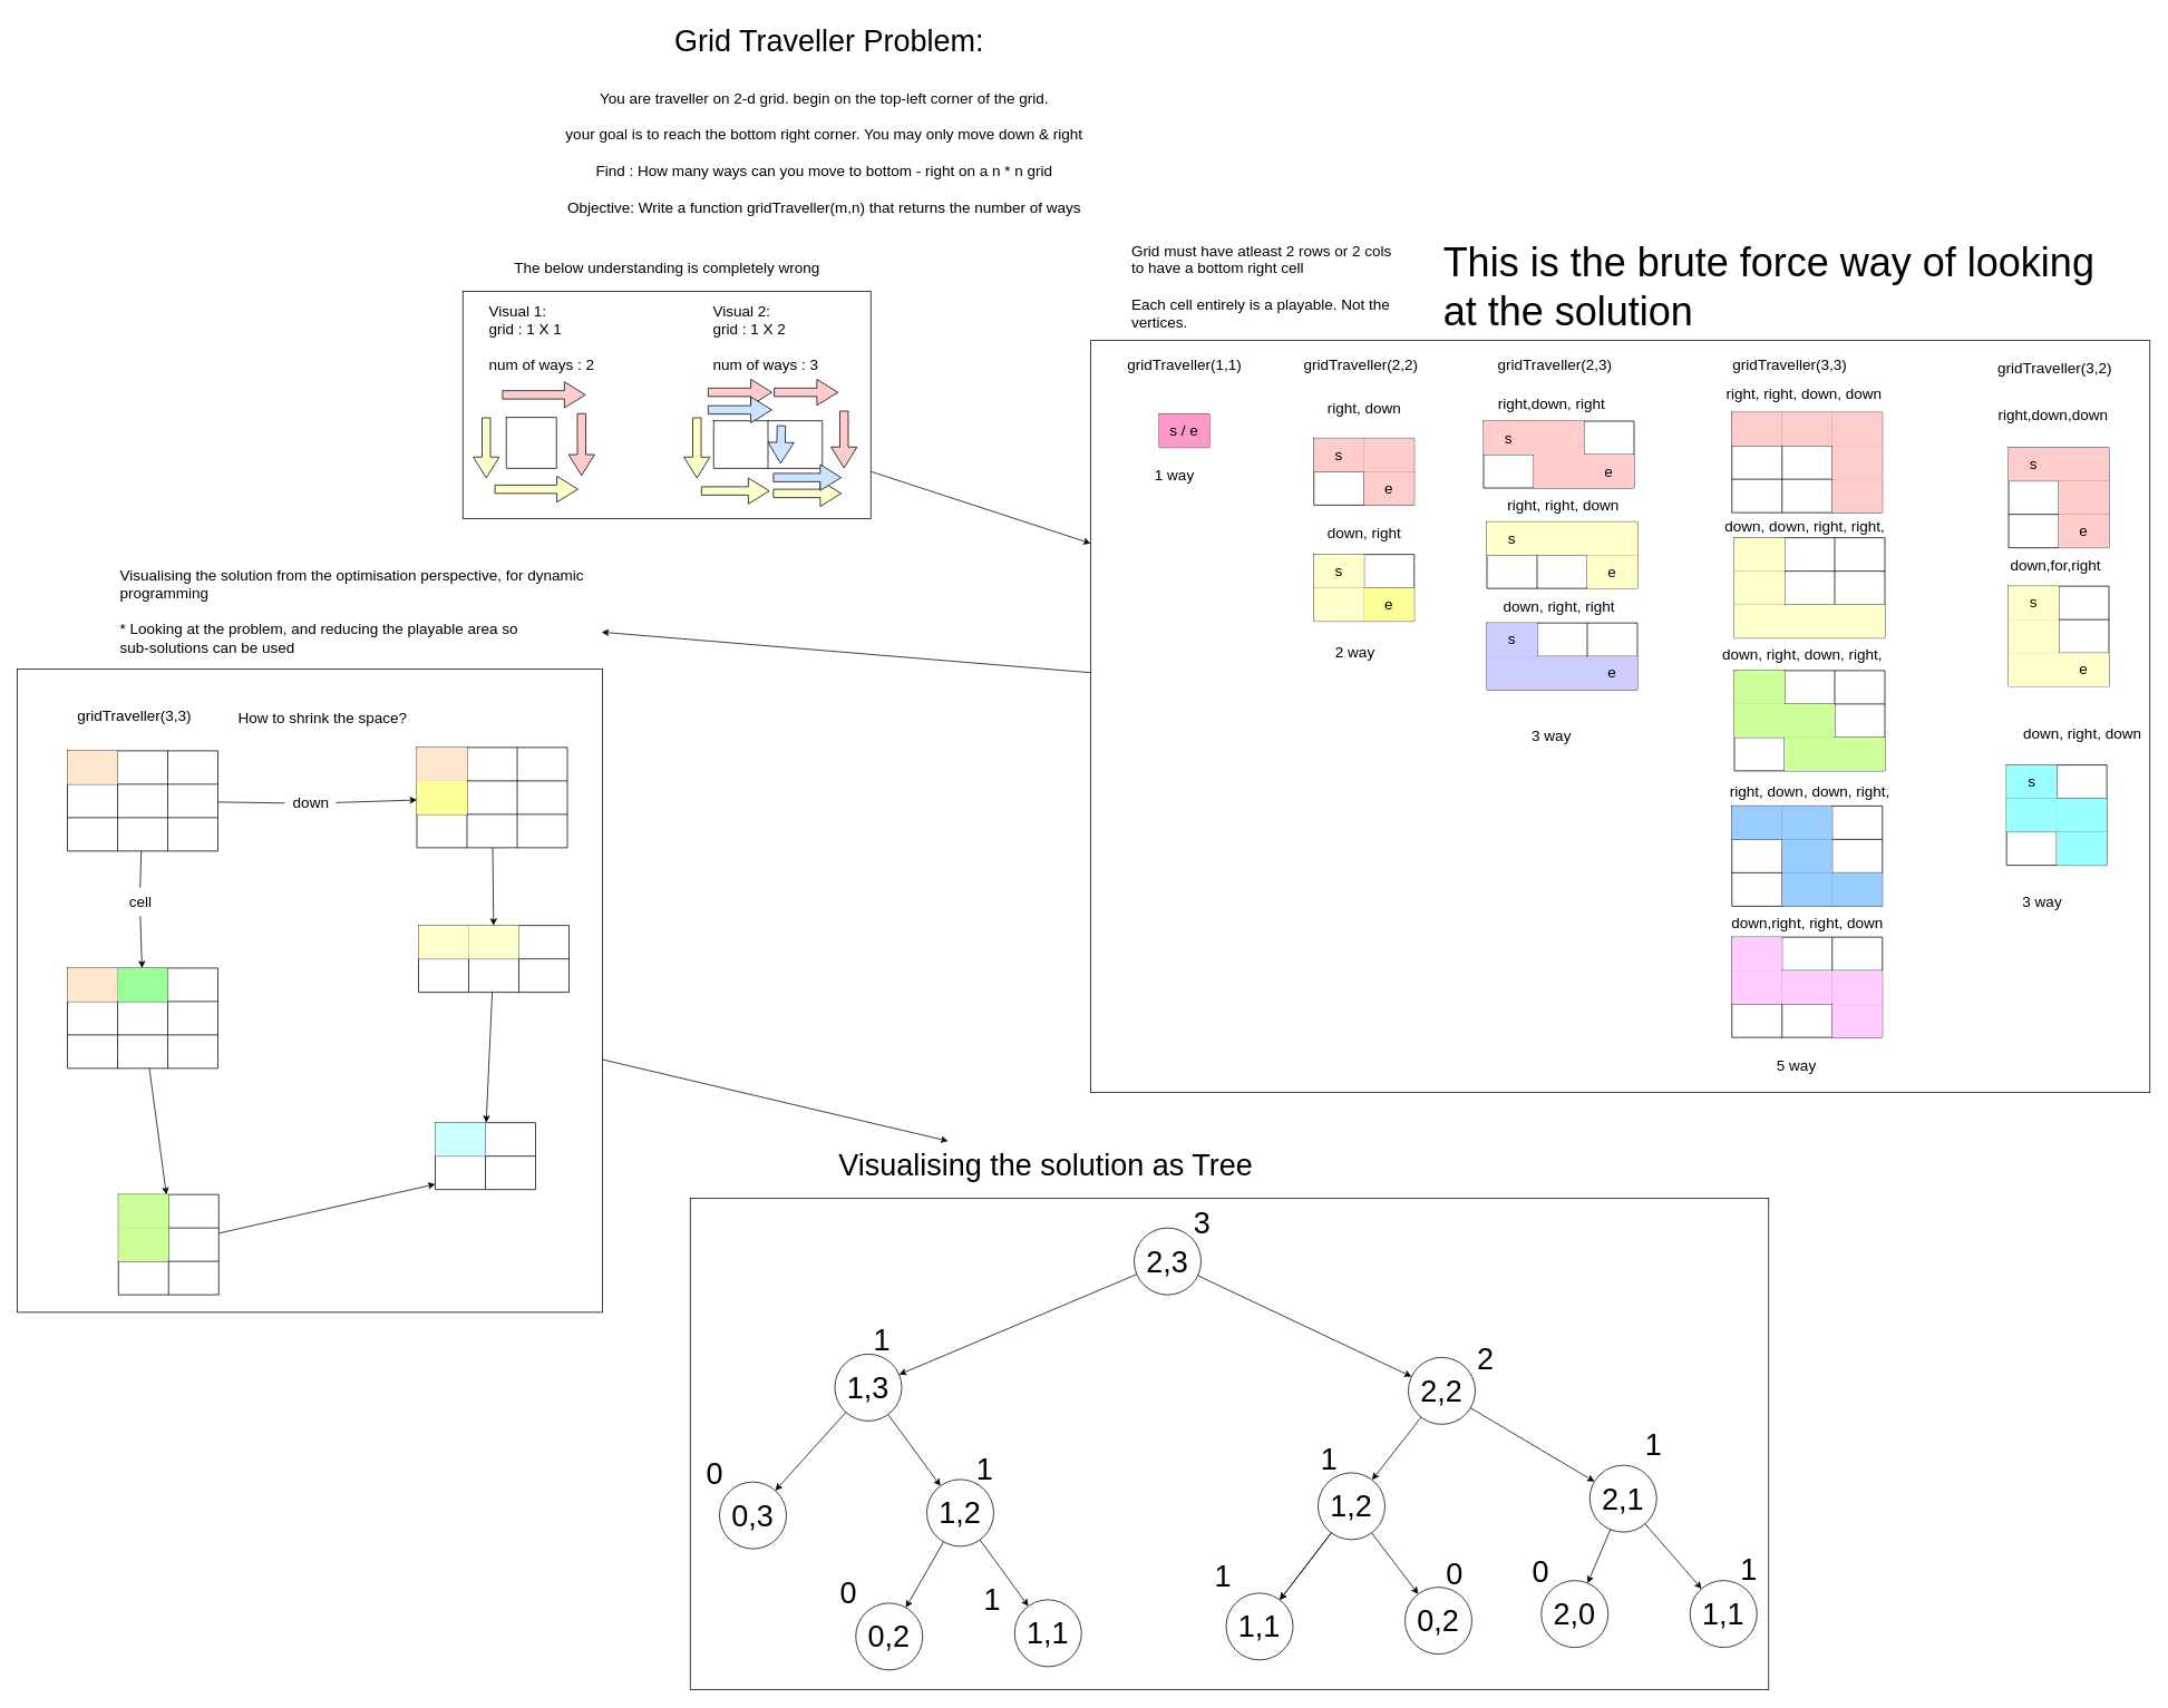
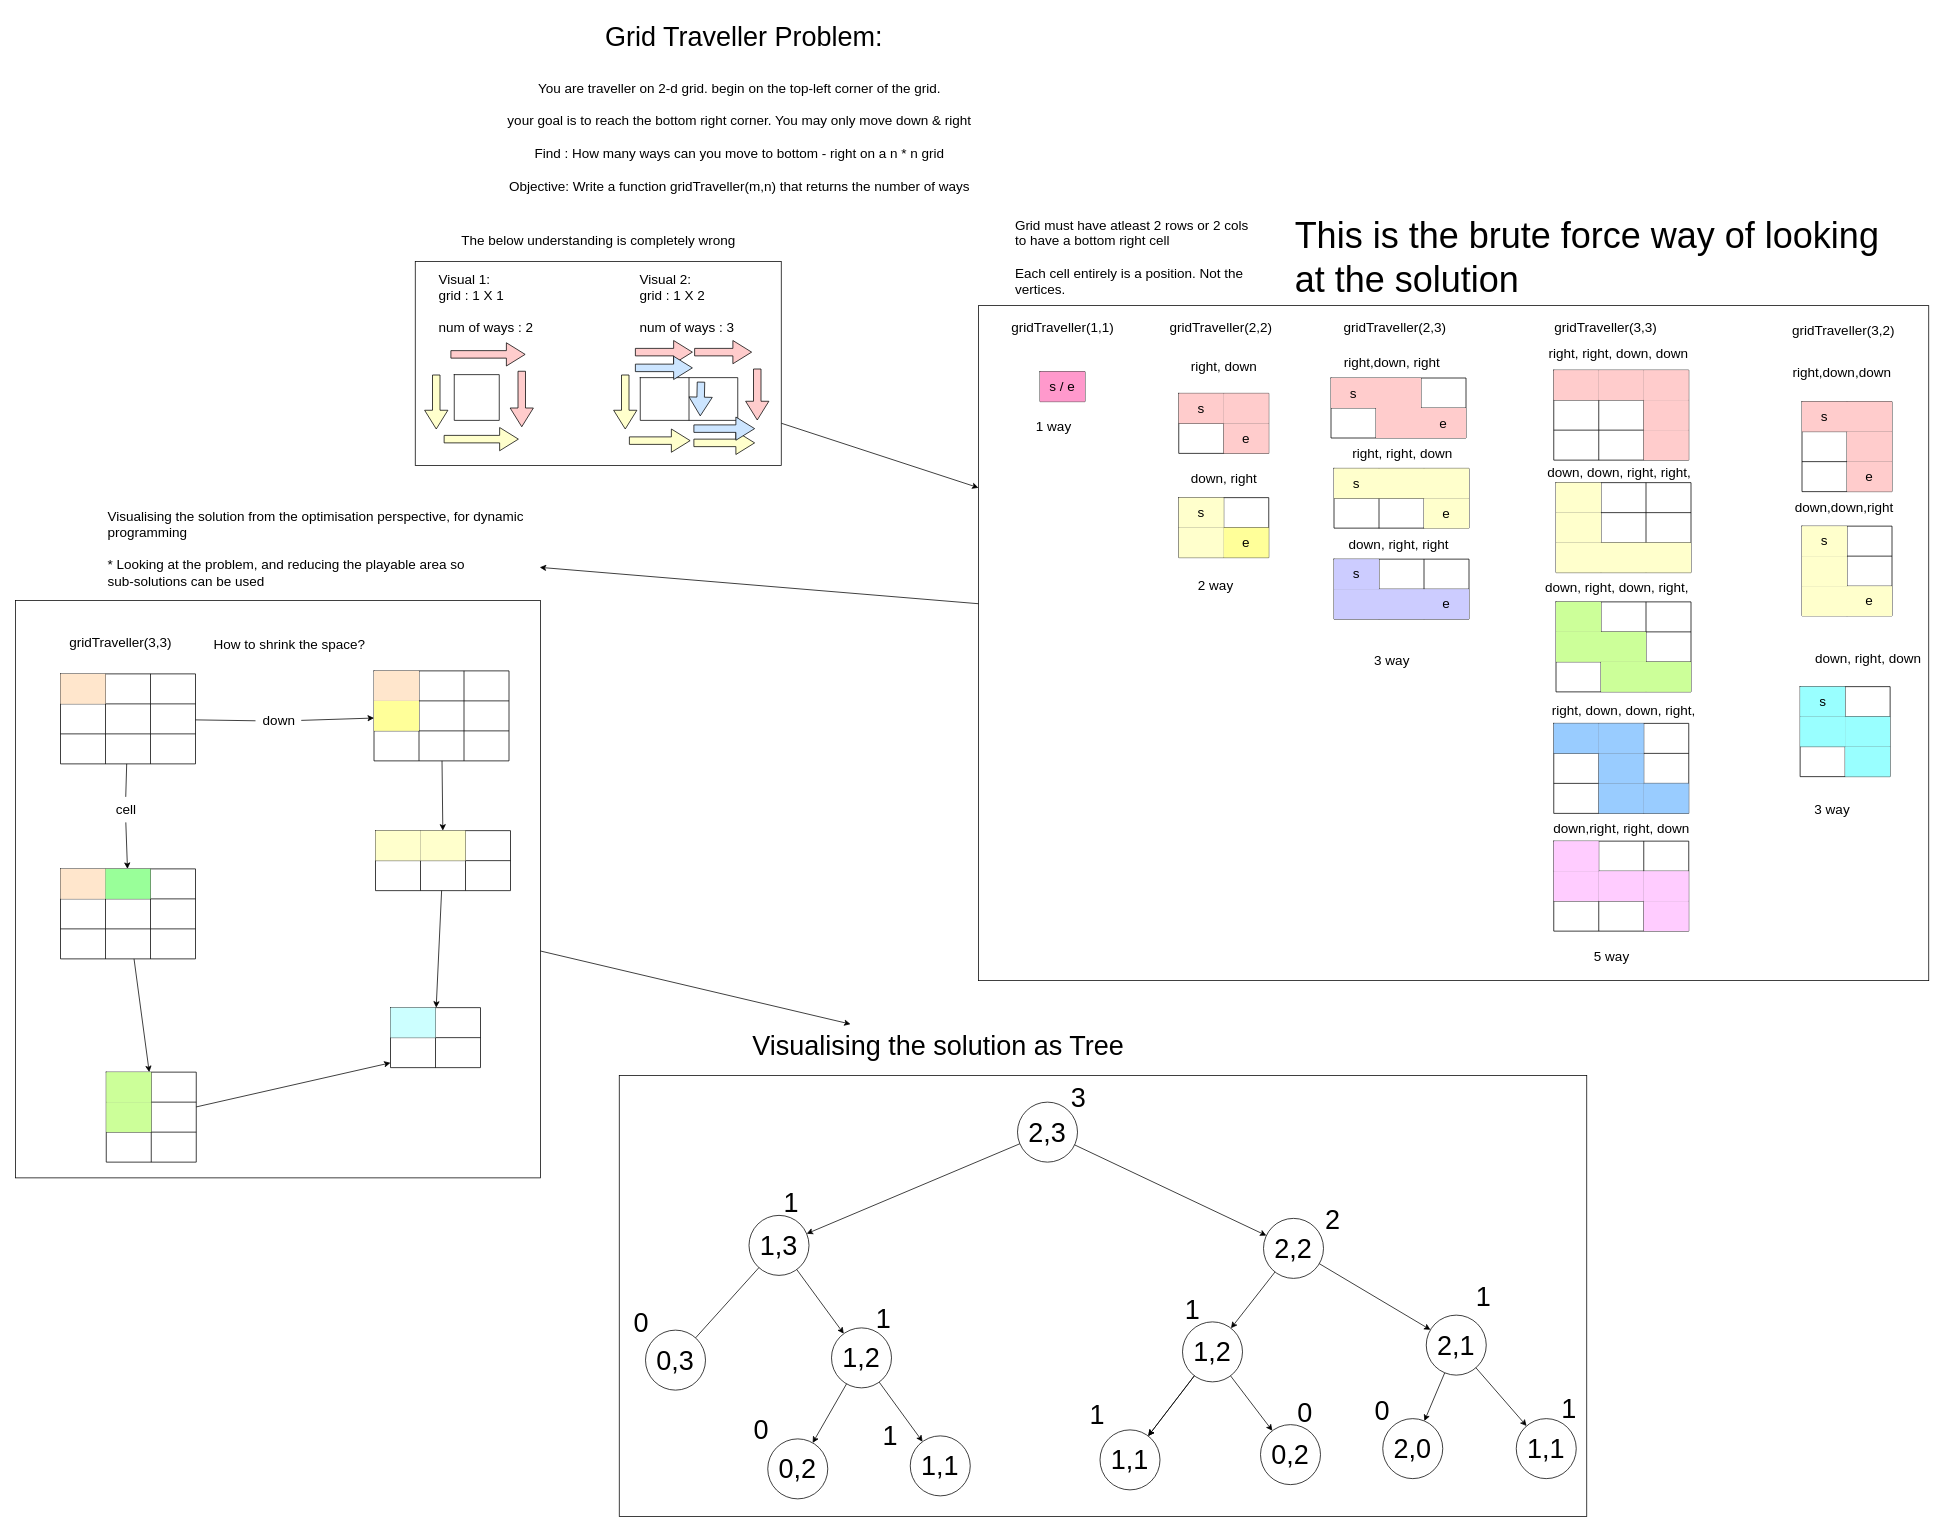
- <mxCell id="30" value="Grid must have atleast 2 rows or 2 cols&lt;br&gt;to have a bottom right cell&amp;nbsp;&lt;br&gt;&lt;br&gt;Each cell entirely is a playable. Not the&amp;nbsp;&lt;br&gt;vertices." style="text;html=1;align=left;verticalAlign=middle;resizable=0;points=[];autosize=1;strokeColor=none;fillColor=none;fontSize=18;" parent="1" vertex="1"><mxGeometry x="1351" y="283" width="329" height="120" as="geometry" /></mxCell>
+ <mxCell id="30" value="Grid must have atleast 2 rows or 2 cols&lt;br&gt;to have a bottom right cell&amp;nbsp;&lt;br&gt;&lt;br&gt;Each cell entirely is a position. Not the&amp;nbsp;&lt;br&gt;vertices." style="text;html=1;align=left;verticalAlign=middle;resizable=0;points=[];autosize=1;strokeColor=none;fillColor=none;fontSize=18;" parent="1" vertex="1"><mxGeometry x="1351" y="283" width="329" height="120" as="geometry" /></mxCell>
- <mxCell id="192" value="down,for,right" style="text;html=1;align=center;verticalAlign=middle;resizable=0;points=[];autosize=1;strokeColor=none;fillColor=none;fontSize=18;" parent="1" vertex="1"><mxGeometry x="2383.5" y="660" width="149" height="34" as="geometry" /></mxCell>
+ <mxCell id="192" value="down,down,right" style="text;html=1;align=center;verticalAlign=middle;resizable=0;points=[];autosize=1;strokeColor=none;fillColor=none;fontSize=18;" parent="1" vertex="1"><mxGeometry x="2383.5" y="660" width="149" height="34" as="geometry" /></mxCell>
- <mxCell id="279" value="" style="edgeStyle=none;html=1;fontSize=36;fillColor=#CCE5FF;" parent="1" source="281" target="285" edge="1"><mxGeometry relative="1" as="geometry" /></mxCell>
+ <mxCell id="279" value="" style="edgeStyle=none;html=1;fontSize=36;fillColor=#CCE5FF;endArrow=none;" parent="1" source="281" target="285" edge="1"><mxGeometry relative="1" as="geometry" /></mxCell>
